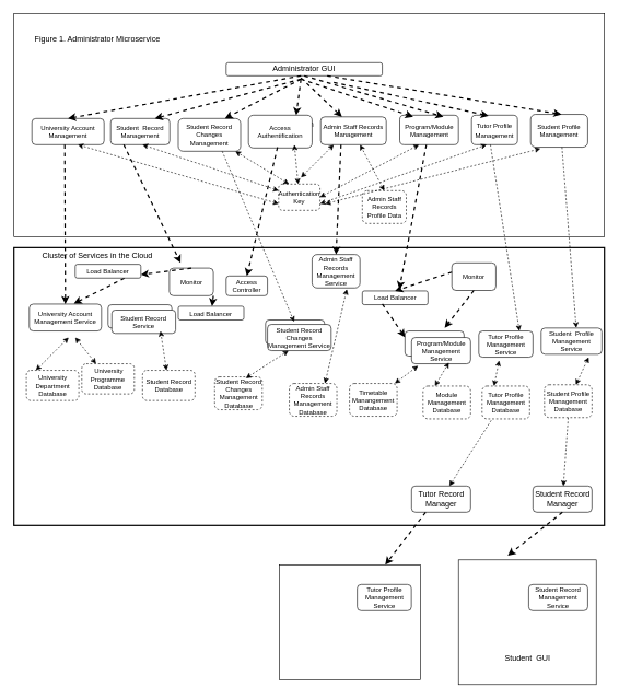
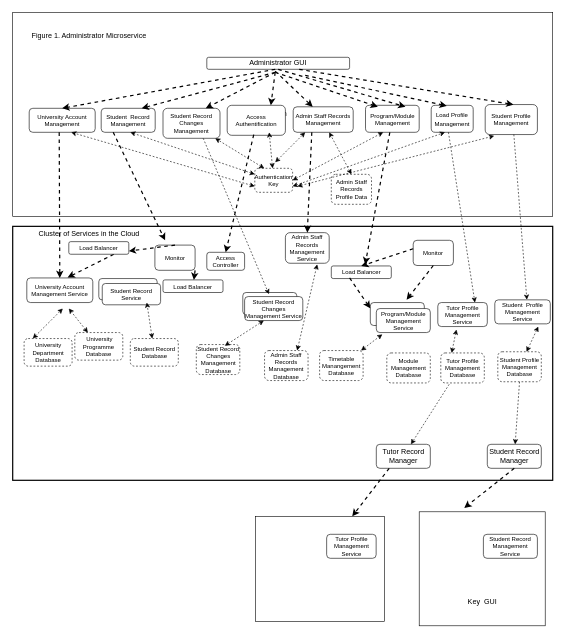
- <mxCell id="11" value="&lt;font style=&quot;font-size: 10px;&quot;&gt;Tutor Profile Management&lt;/font&gt;" style="rounded=1;whiteSpace=wrap;html=1;" vertex="1" parent="1"><mxGeometry x="718" y="175" width="70" height="45" as="geometry" /></mxCell>
+ <mxCell id="11" value="&lt;font style=&quot;font-size: 10px;&quot;&gt;Load Profile Management&lt;/font&gt;" style="rounded=1;whiteSpace=wrap;html=1;" vertex="1" parent="1"><mxGeometry x="718" y="175" width="70" height="45" as="geometry" /></mxCell>
- <mxCell id="48" value="" style="endArrow=classic;startArrow=classic;html=1;rounded=0;dashed=1;exitX=0.25;exitY=0;exitDx=0;exitDy=0;entryX=0.633;entryY=0.95;entryDx=0;entryDy=0;entryPerimeter=0;" edge="1" parent="1" source="47" target="5"><mxGeometry width="50" height="50" relative="1" as="geometry"><mxPoint x="779.5" y="612.5" as="sourcePoint" /><mxPoint x="746.5" y="545.75" as="targetPoint" /></mxGeometry></mxCell>
- <mxCell id="22" value="Student&amp;nbsp; GUI" style="text;html=1;align=center;verticalAlign=middle;whiteSpace=wrap;rounded=0;fontSize=12;" vertex="1" parent="1"><mxGeometry x="728.75" y="987" width="148.5" height="30" as="geometry" /></mxCell>
+ <mxCell id="22" value="Key&amp;nbsp; GUI" style="text;html=1;align=center;verticalAlign=middle;whiteSpace=wrap;rounded=0;fontSize=12;" vertex="1" parent="1"><mxGeometry x="728.75" y="987" width="148.5" height="30" as="geometry" /></mxCell>
